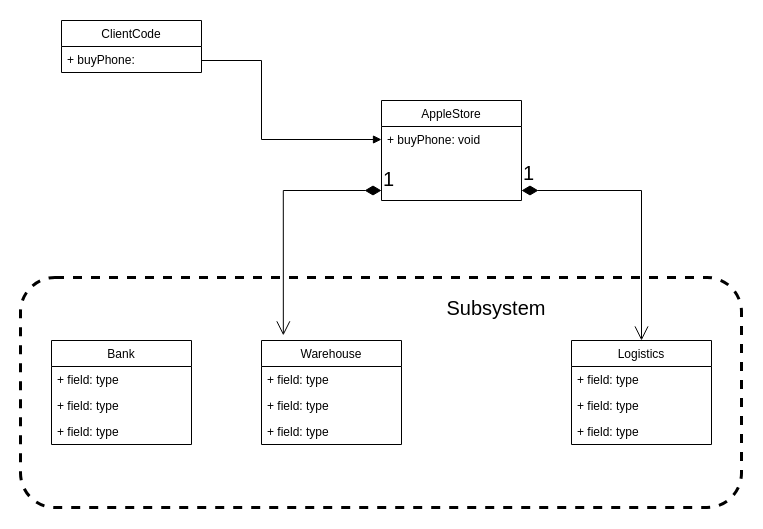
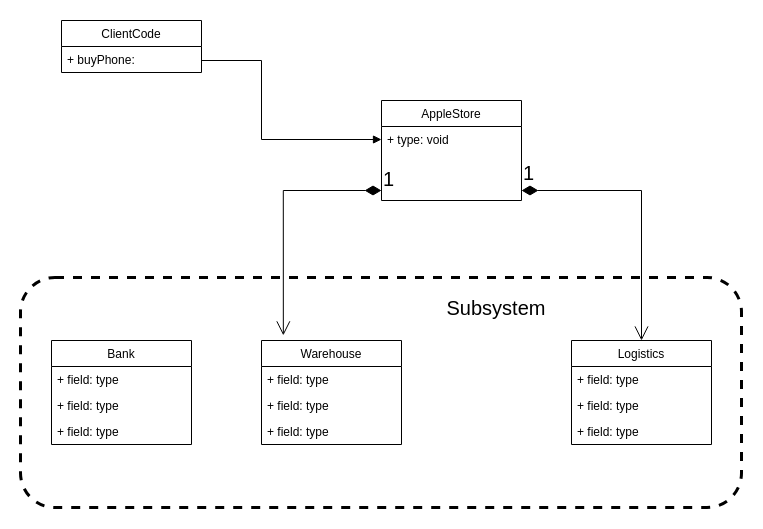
- <mxCell id="3" value="+ buyPhone: void" style="text;strokeColor=none;fillColor=none;align=left;verticalAlign=top;spacingLeft=4;spacingRight=4;overflow=hidden;rotatable=0;points=[[0,0.5],[1,0.5]];portConstraint=eastwest;" vertex="1" parent="2"><mxGeometry y="26" width="140" height="74" as="geometry" /></mxCell>
+ <mxCell id="3" value="+ type: void" style="text;strokeColor=none;fillColor=none;align=left;verticalAlign=top;spacingLeft=4;spacingRight=4;overflow=hidden;rotatable=0;points=[[0,0.5],[1,0.5]];portConstraint=eastwest;" vertex="1" parent="2"><mxGeometry y="26" width="140" height="74" as="geometry" /></mxCell>
